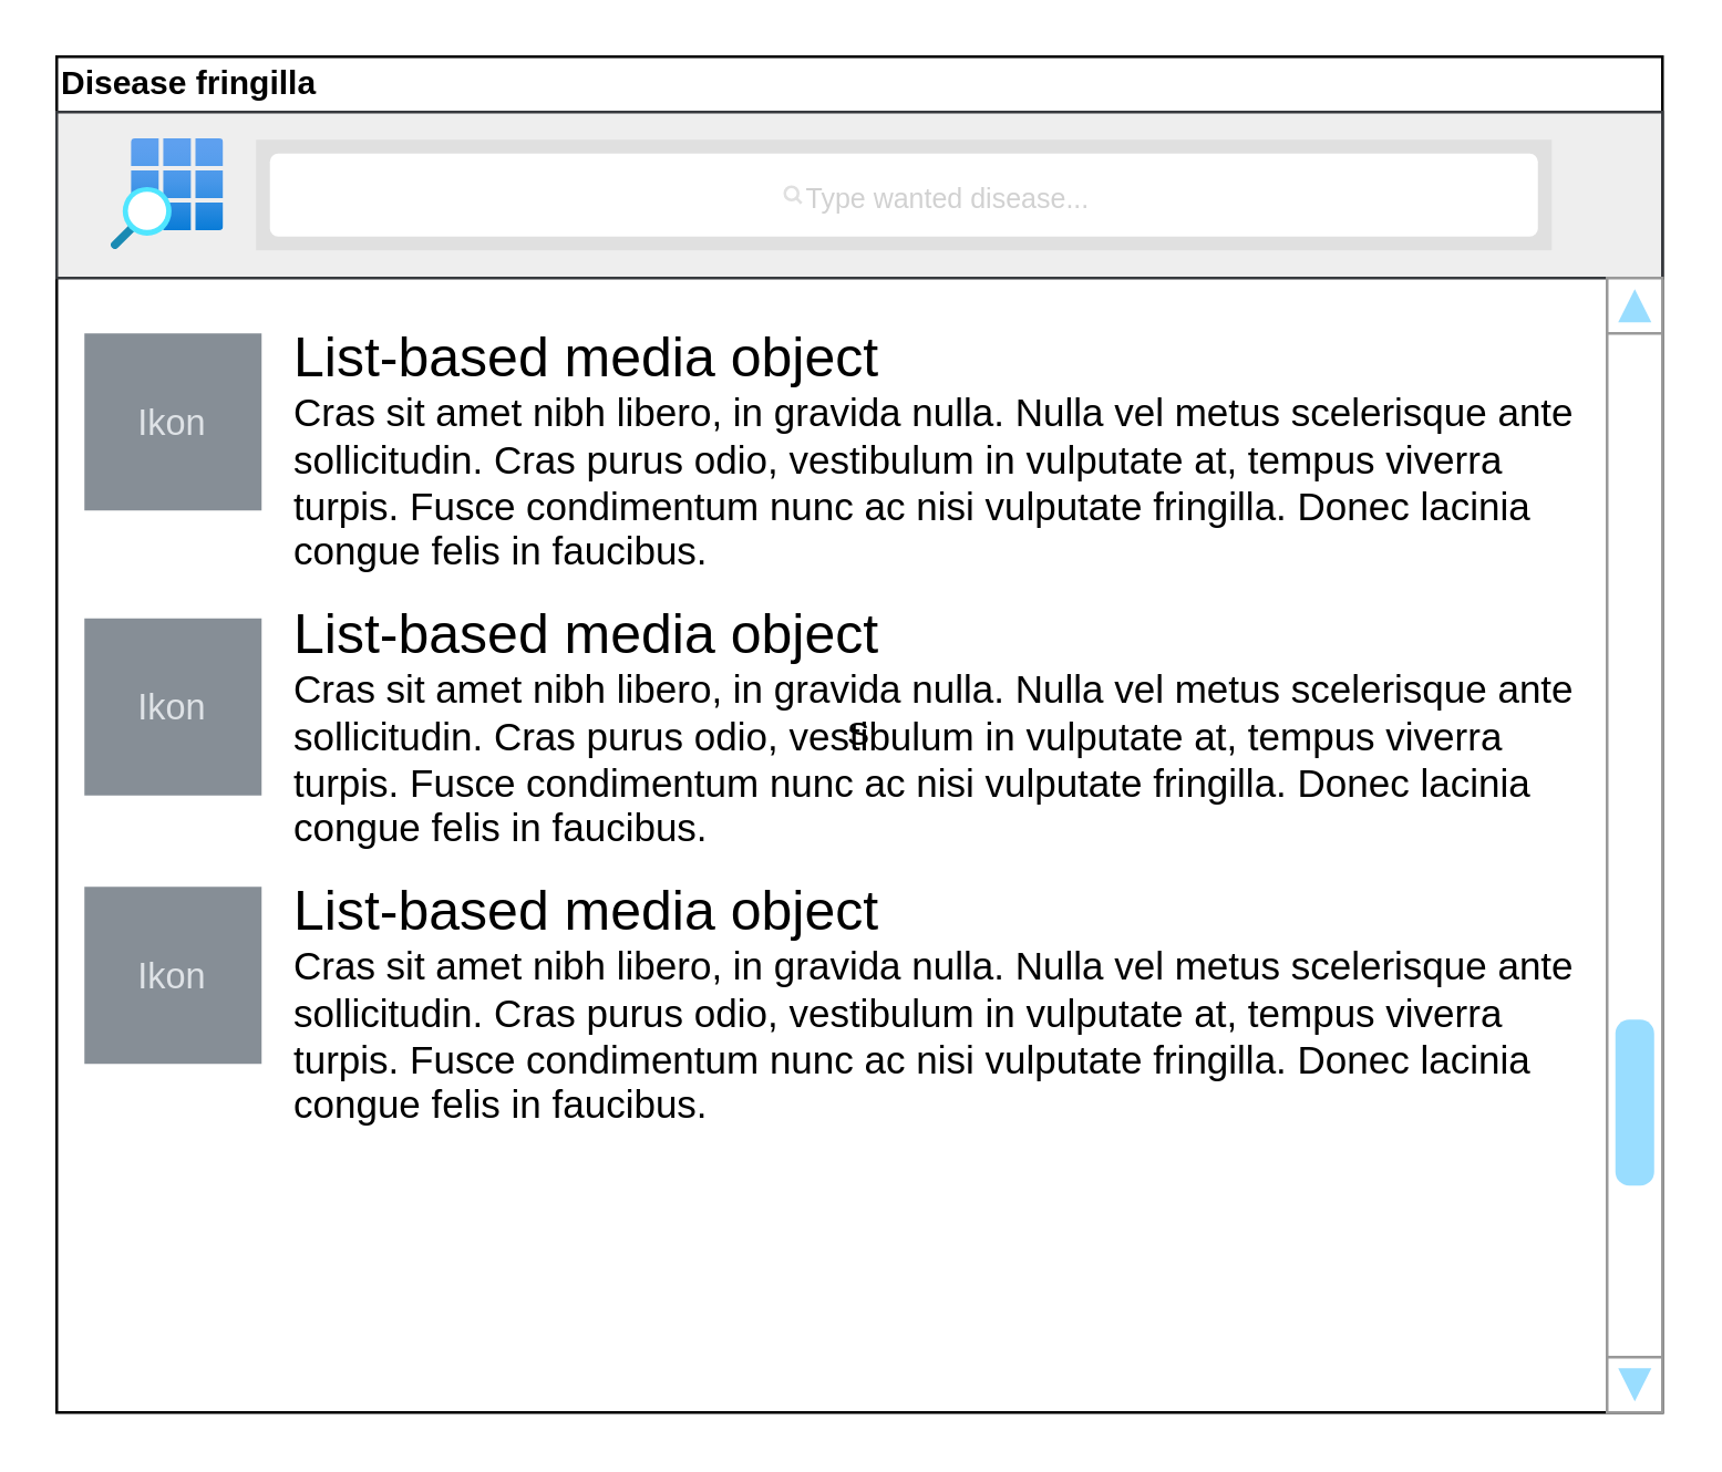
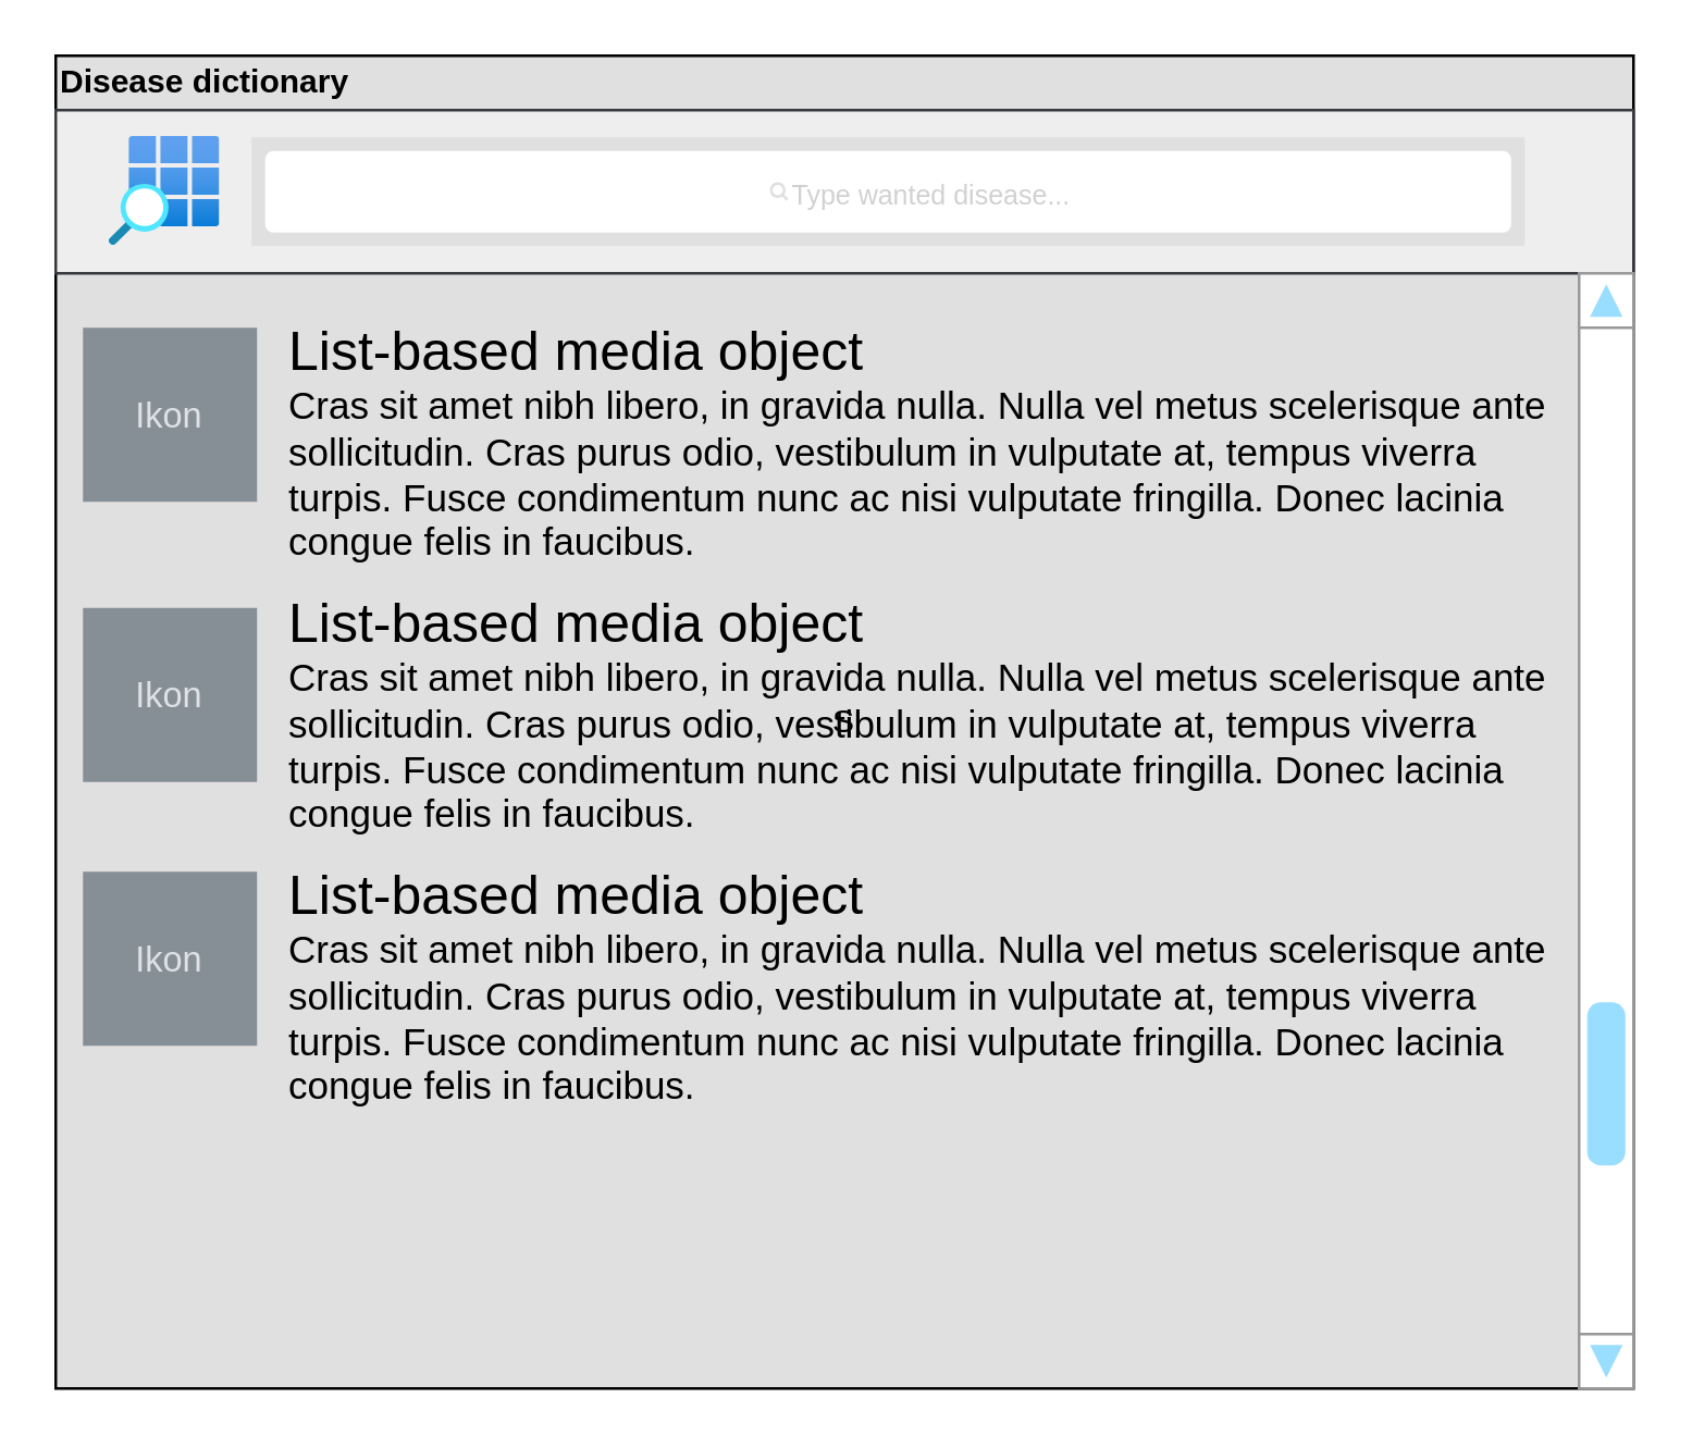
- <mxCell id="4" value="Disease fringilla" style="text;html=1;strokeColor=none;fillColor=none;align=left;verticalAlign=middle;whiteSpace=wrap;rounded=0;fontStyle=1" vertex="1" parent="1"><mxGeometry x="20" y="20" width="110" height="20" as="geometry" /></mxCell>
+ <mxCell id="4" value="Disease dictionary" style="text;html=1;strokeColor=none;fillColor=none;align=left;verticalAlign=middle;whiteSpace=wrap;rounded=0;fontStyle=1" vertex="1" parent="1"><mxGeometry x="20" y="20" width="110" height="20" as="geometry" /></mxCell>
- <mxCell id="2" value="S" style="rounded=0;whiteSpace=wrap;html=1;" vertex="1" parent="1"><mxGeometry x="20" y="20" width="580" height="490" as="geometry" /></mxCell>
+ <mxCell id="2" value="S" style="rounded=0;whiteSpace=wrap;html=1;fillColor=#e0e0e0;" vertex="1" parent="1"><mxGeometry x="20" y="20" width="580" height="490" as="geometry" /></mxCell>
